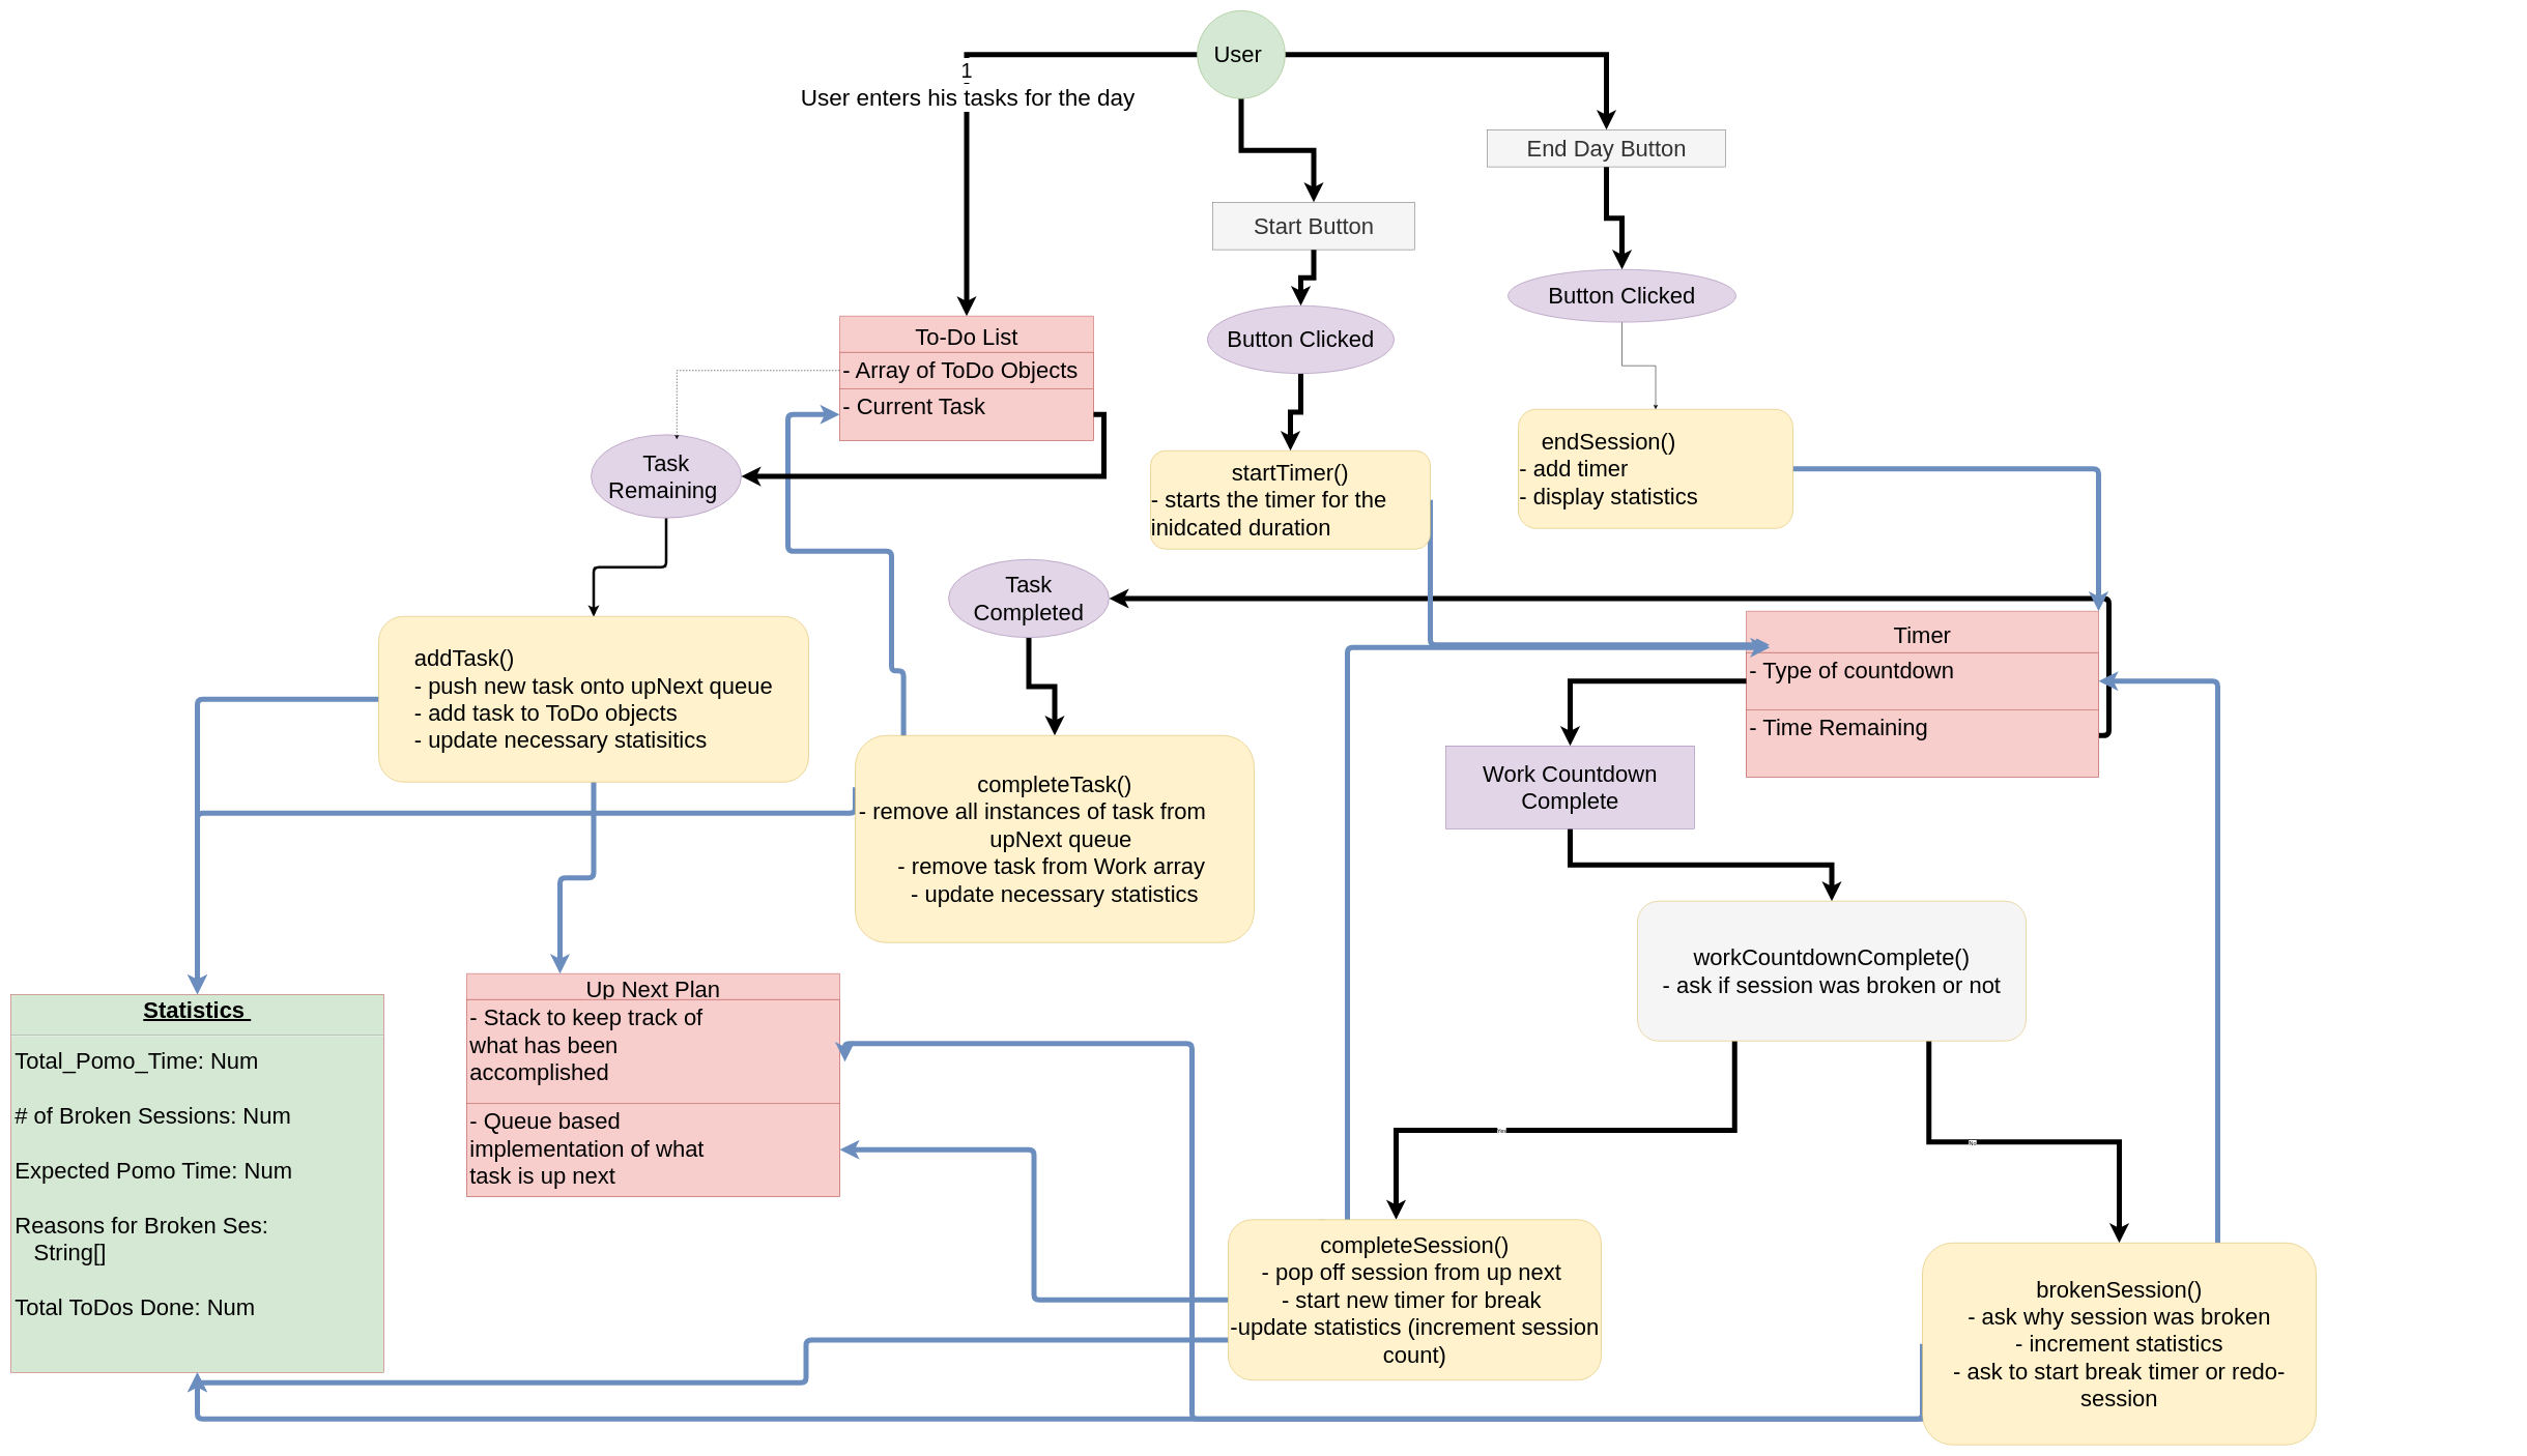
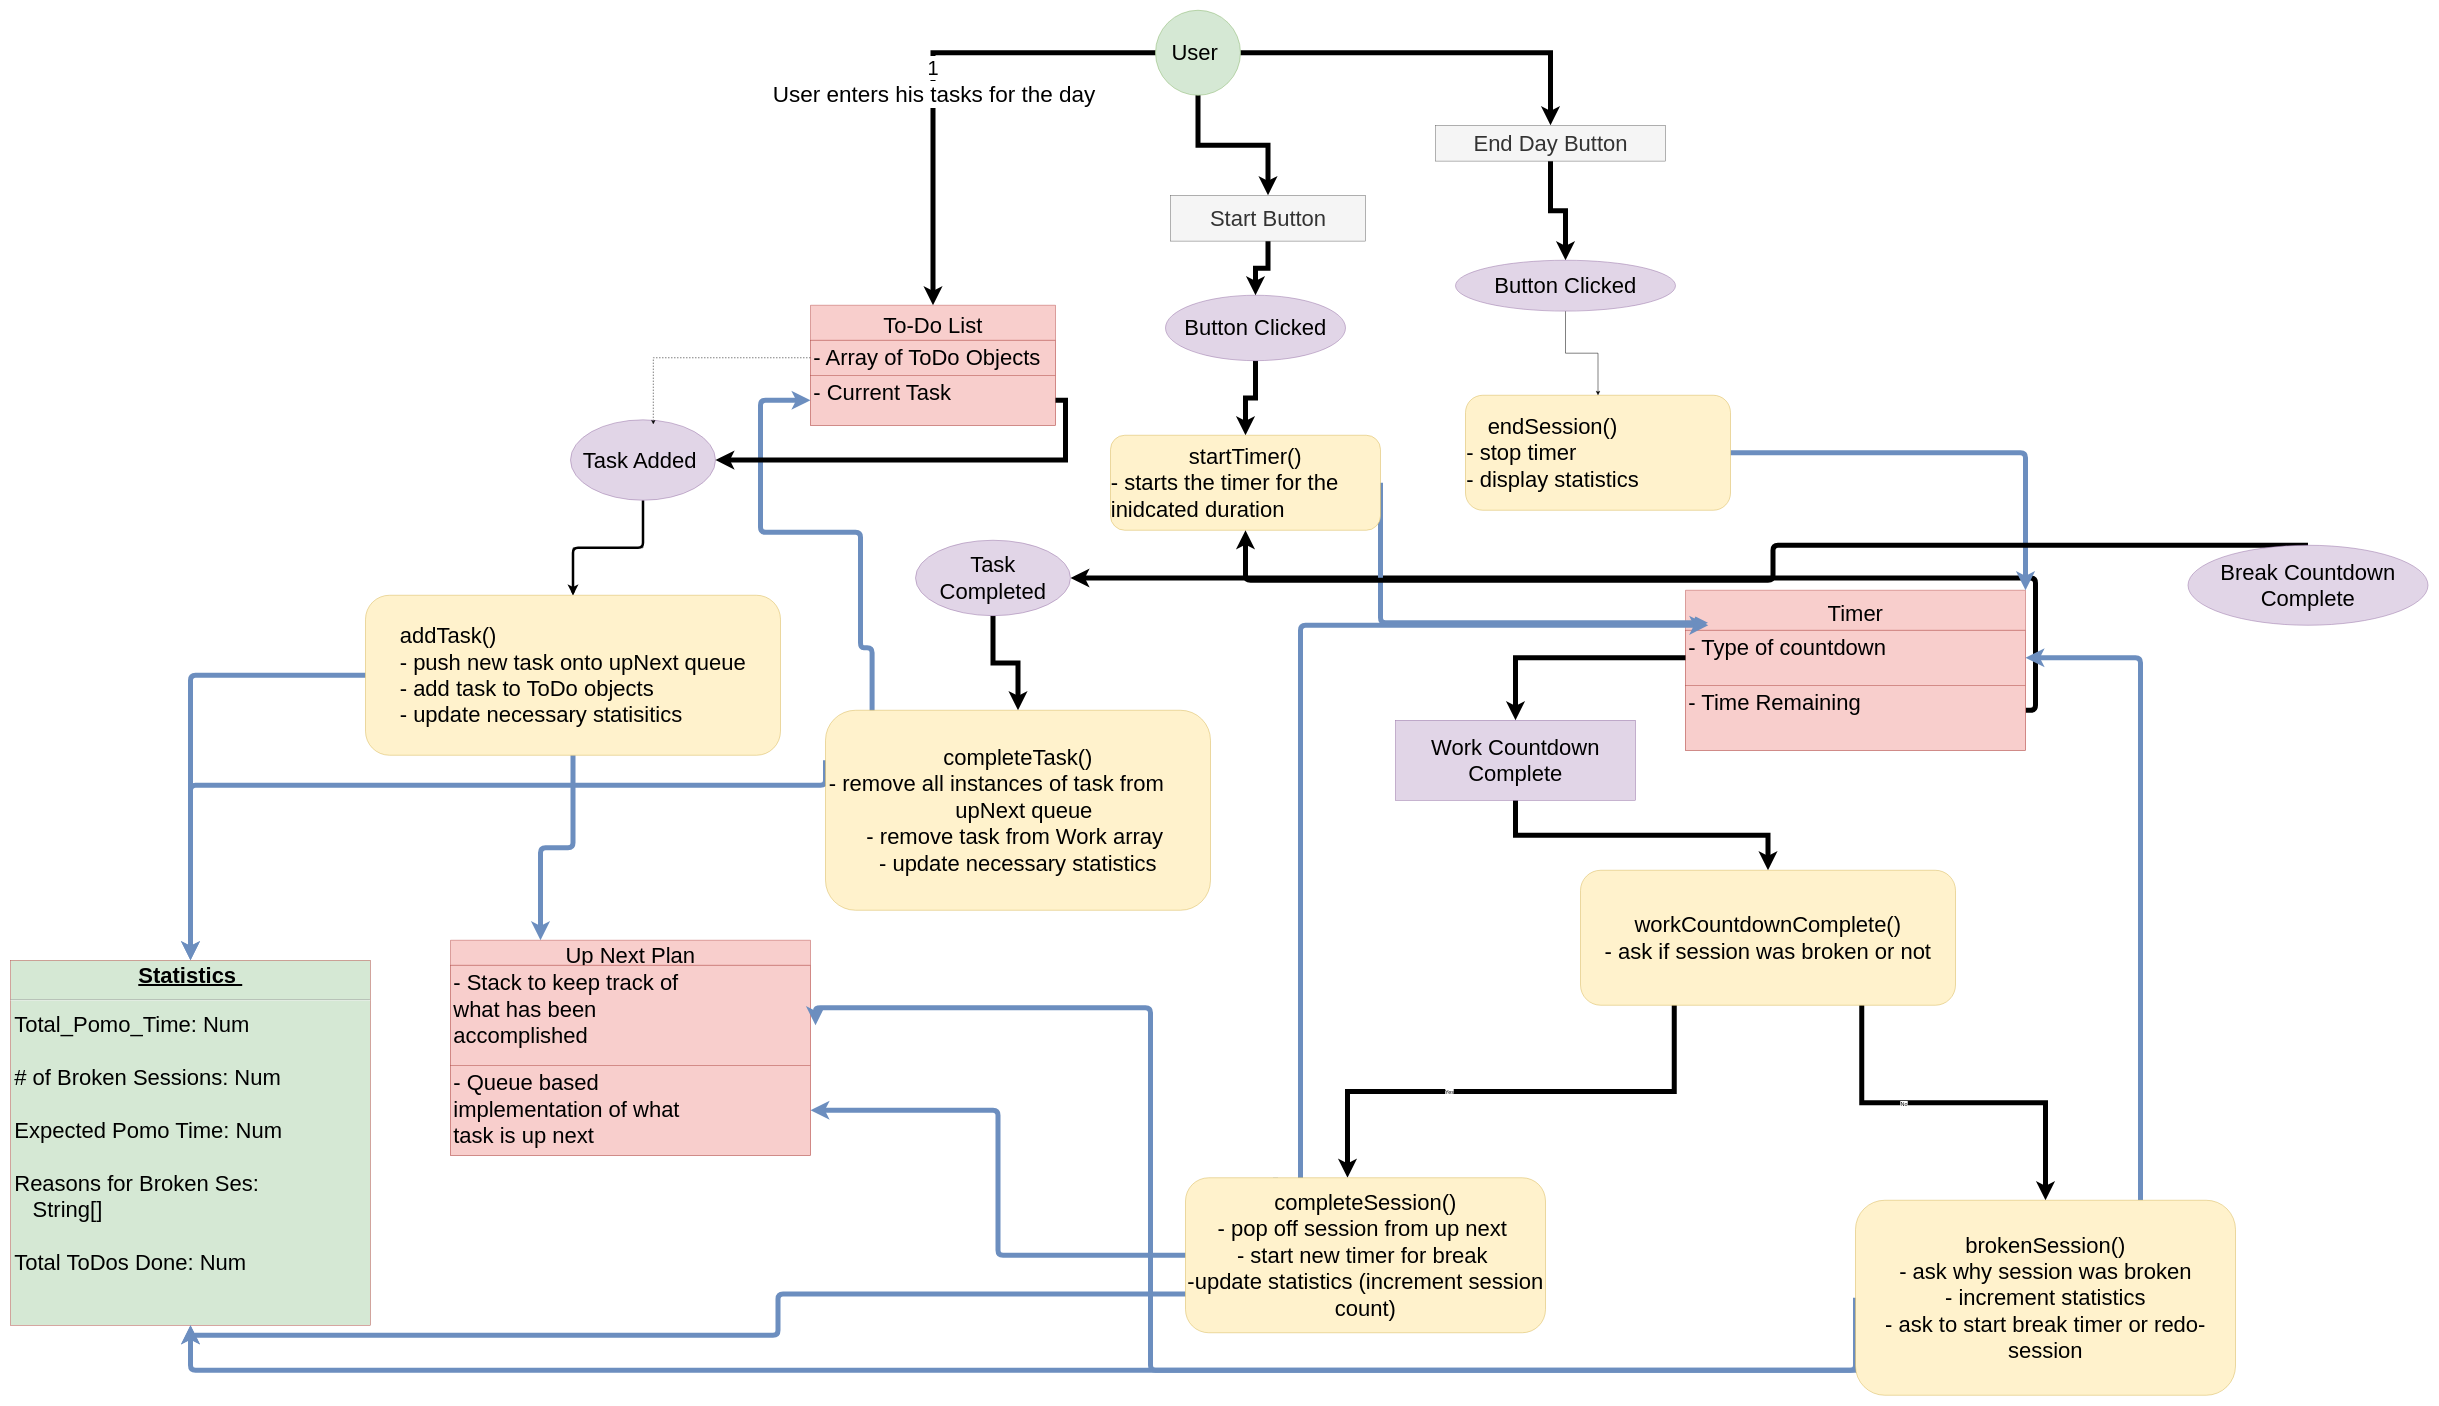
- <mxCell id="50" value="&lt;div style=&quot;text-align: center ; font-size: 44px&quot;&gt;&lt;font style=&quot;font-size: 44px&quot;&gt;endSession()&lt;/font&gt;&lt;/div&gt;&lt;div style=&quot;font-size: 44px&quot;&gt;&lt;span&gt;&lt;font style=&quot;font-size: 44px&quot;&gt;- add timer&lt;/font&gt;&lt;/span&gt;&lt;/div&gt;&lt;font style=&quot;font-size: 44px&quot;&gt;- display statistics&lt;/font&gt;" style="rounded=1;whiteSpace=wrap;html=1;align=left;fillColor=#fff2cc;strokeColor=#d6b656;" vertex="1" parent="1"><mxGeometry x="2930" y="790" width="530" height="230" as="geometry" /></mxCell>
+ <mxCell id="50" value="&lt;div style=&quot;text-align: center ; font-size: 44px&quot;&gt;&lt;font style=&quot;font-size: 44px&quot;&gt;endSession()&lt;/font&gt;&lt;/div&gt;&lt;div style=&quot;font-size: 44px&quot;&gt;&lt;span&gt;&lt;font style=&quot;font-size: 44px&quot;&gt;- stop timer&lt;/font&gt;&lt;/span&gt;&lt;/div&gt;&lt;font style=&quot;font-size: 44px&quot;&gt;- display statistics&lt;/font&gt;" style="rounded=1;whiteSpace=wrap;html=1;align=left;fillColor=#fff2cc;strokeColor=#d6b656;" vertex="1" parent="1"><mxGeometry x="2930" y="790" width="530" height="230" as="geometry" /></mxCell>
- <mxCell id="19" value="&lt;font style=&quot;font-size: 44px&quot;&gt;Task Remaining&amp;nbsp;&lt;/font&gt;" style="ellipse;whiteSpace=wrap;html=1;fontSize=24;fillColor=#e1d5e7;strokeColor=#9673a6;" vertex="1" parent="1"><mxGeometry x="1140" y="839.15" width="290" height="160.85" as="geometry" /></mxCell>
+ <mxCell id="19" value="&lt;font style=&quot;font-size: 44px&quot;&gt;Task Added&amp;nbsp;&lt;/font&gt;" style="ellipse;whiteSpace=wrap;html=1;fontSize=24;fillColor=#e1d5e7;strokeColor=#9673a6;" vertex="1" parent="1"><mxGeometry x="1140" y="839.15" width="290" height="160.85" as="geometry" /></mxCell>
+ <mxCell id="59" style="edgeStyle=orthogonalEdgeStyle;rounded=1;orthogonalLoop=1;jettySize=auto;html=1;exitX=0.5;exitY=0;exitDx=0;exitDy=0;entryX=0.5;entryY=1;entryDx=0;entryDy=0;strokeColor=#000000;strokeWidth=10;fontSize=44;" edge="1" parent="1" source="60" target="57"><mxGeometry relative="1" as="geometry"><Array as="points"><mxPoint x="3545" y="1090" /><mxPoint x="3545" y="1160" /><mxPoint x="2490" y="1160" /></Array></mxGeometry></mxCell>
+ <mxCell id="60" value="&lt;font style=&quot;font-size: 44px&quot;&gt;Break Countdown Complete&lt;/font&gt;" style="ellipse;whiteSpace=wrap;html=1;fillColor=#e1d5e7;strokeColor=#9673a6;" vertex="1" parent="1"><mxGeometry x="4375" y="1090" width="480" height="160" as="geometry" /></mxCell>
- <mxCell id="36" value="&lt;div style=&quot;font-size: 44px&quot;&gt;&lt;font style=&quot;font-size: 44px&quot;&gt;workCountdownComplete()&lt;/font&gt;&lt;/div&gt;&lt;div style=&quot;font-size: 44px&quot;&gt;&lt;font style=&quot;font-size: 44px&quot;&gt;- ask if session was broken or not&lt;/font&gt;&lt;/div&gt;" style="rounded=1;whiteSpace=wrap;html=1;align=center;fillColor=#f5f5f5;strokeColor=#d6b656;" vertex="1" parent="1"><mxGeometry x="3160" y="1740" width="750" height="270" as="geometry" /></mxCell>
+ <mxCell id="36" value="&lt;div style=&quot;font-size: 44px&quot;&gt;&lt;font style=&quot;font-size: 44px&quot;&gt;workCountdownComplete()&lt;/font&gt;&lt;/div&gt;&lt;div style=&quot;font-size: 44px&quot;&gt;&lt;font style=&quot;font-size: 44px&quot;&gt;- ask if session was broken or not&lt;/font&gt;&lt;/div&gt;" style="rounded=1;whiteSpace=wrap;html=1;align=center;fillColor=#fff2cc;strokeColor=#d6b656;" vertex="1" parent="1"><mxGeometry x="3160" y="1740" width="750" height="270" as="geometry" /></mxCell>
